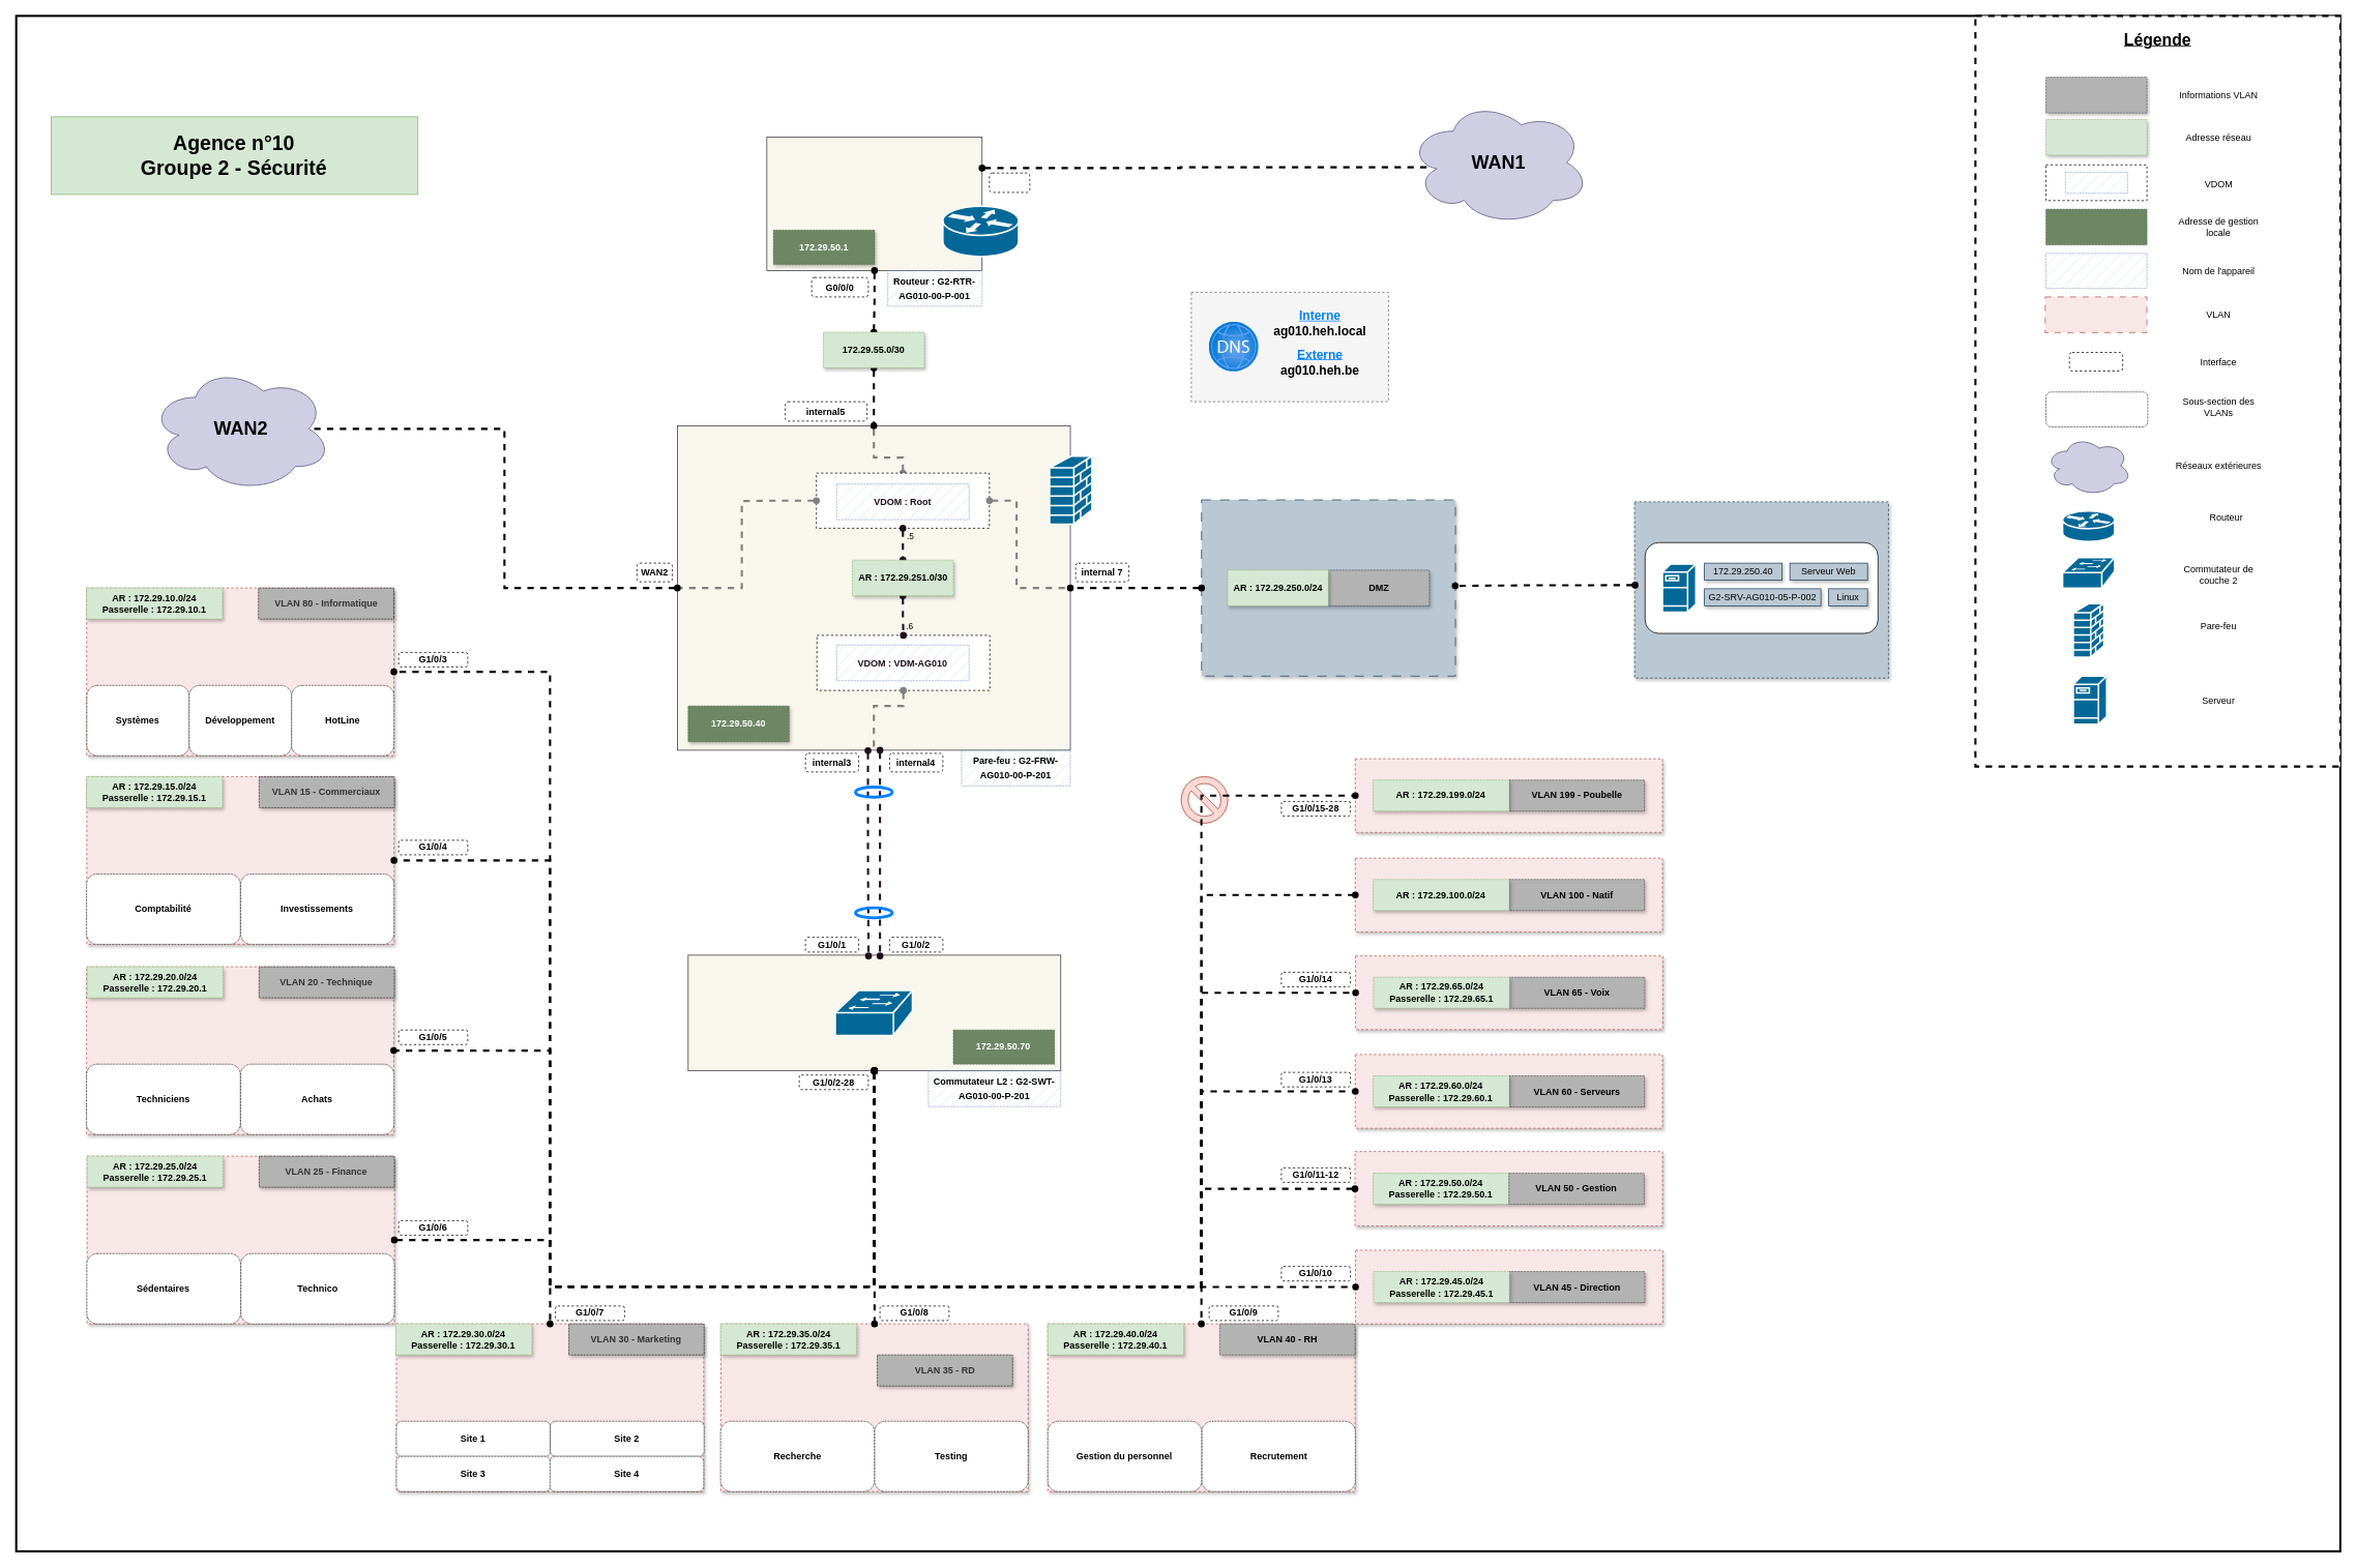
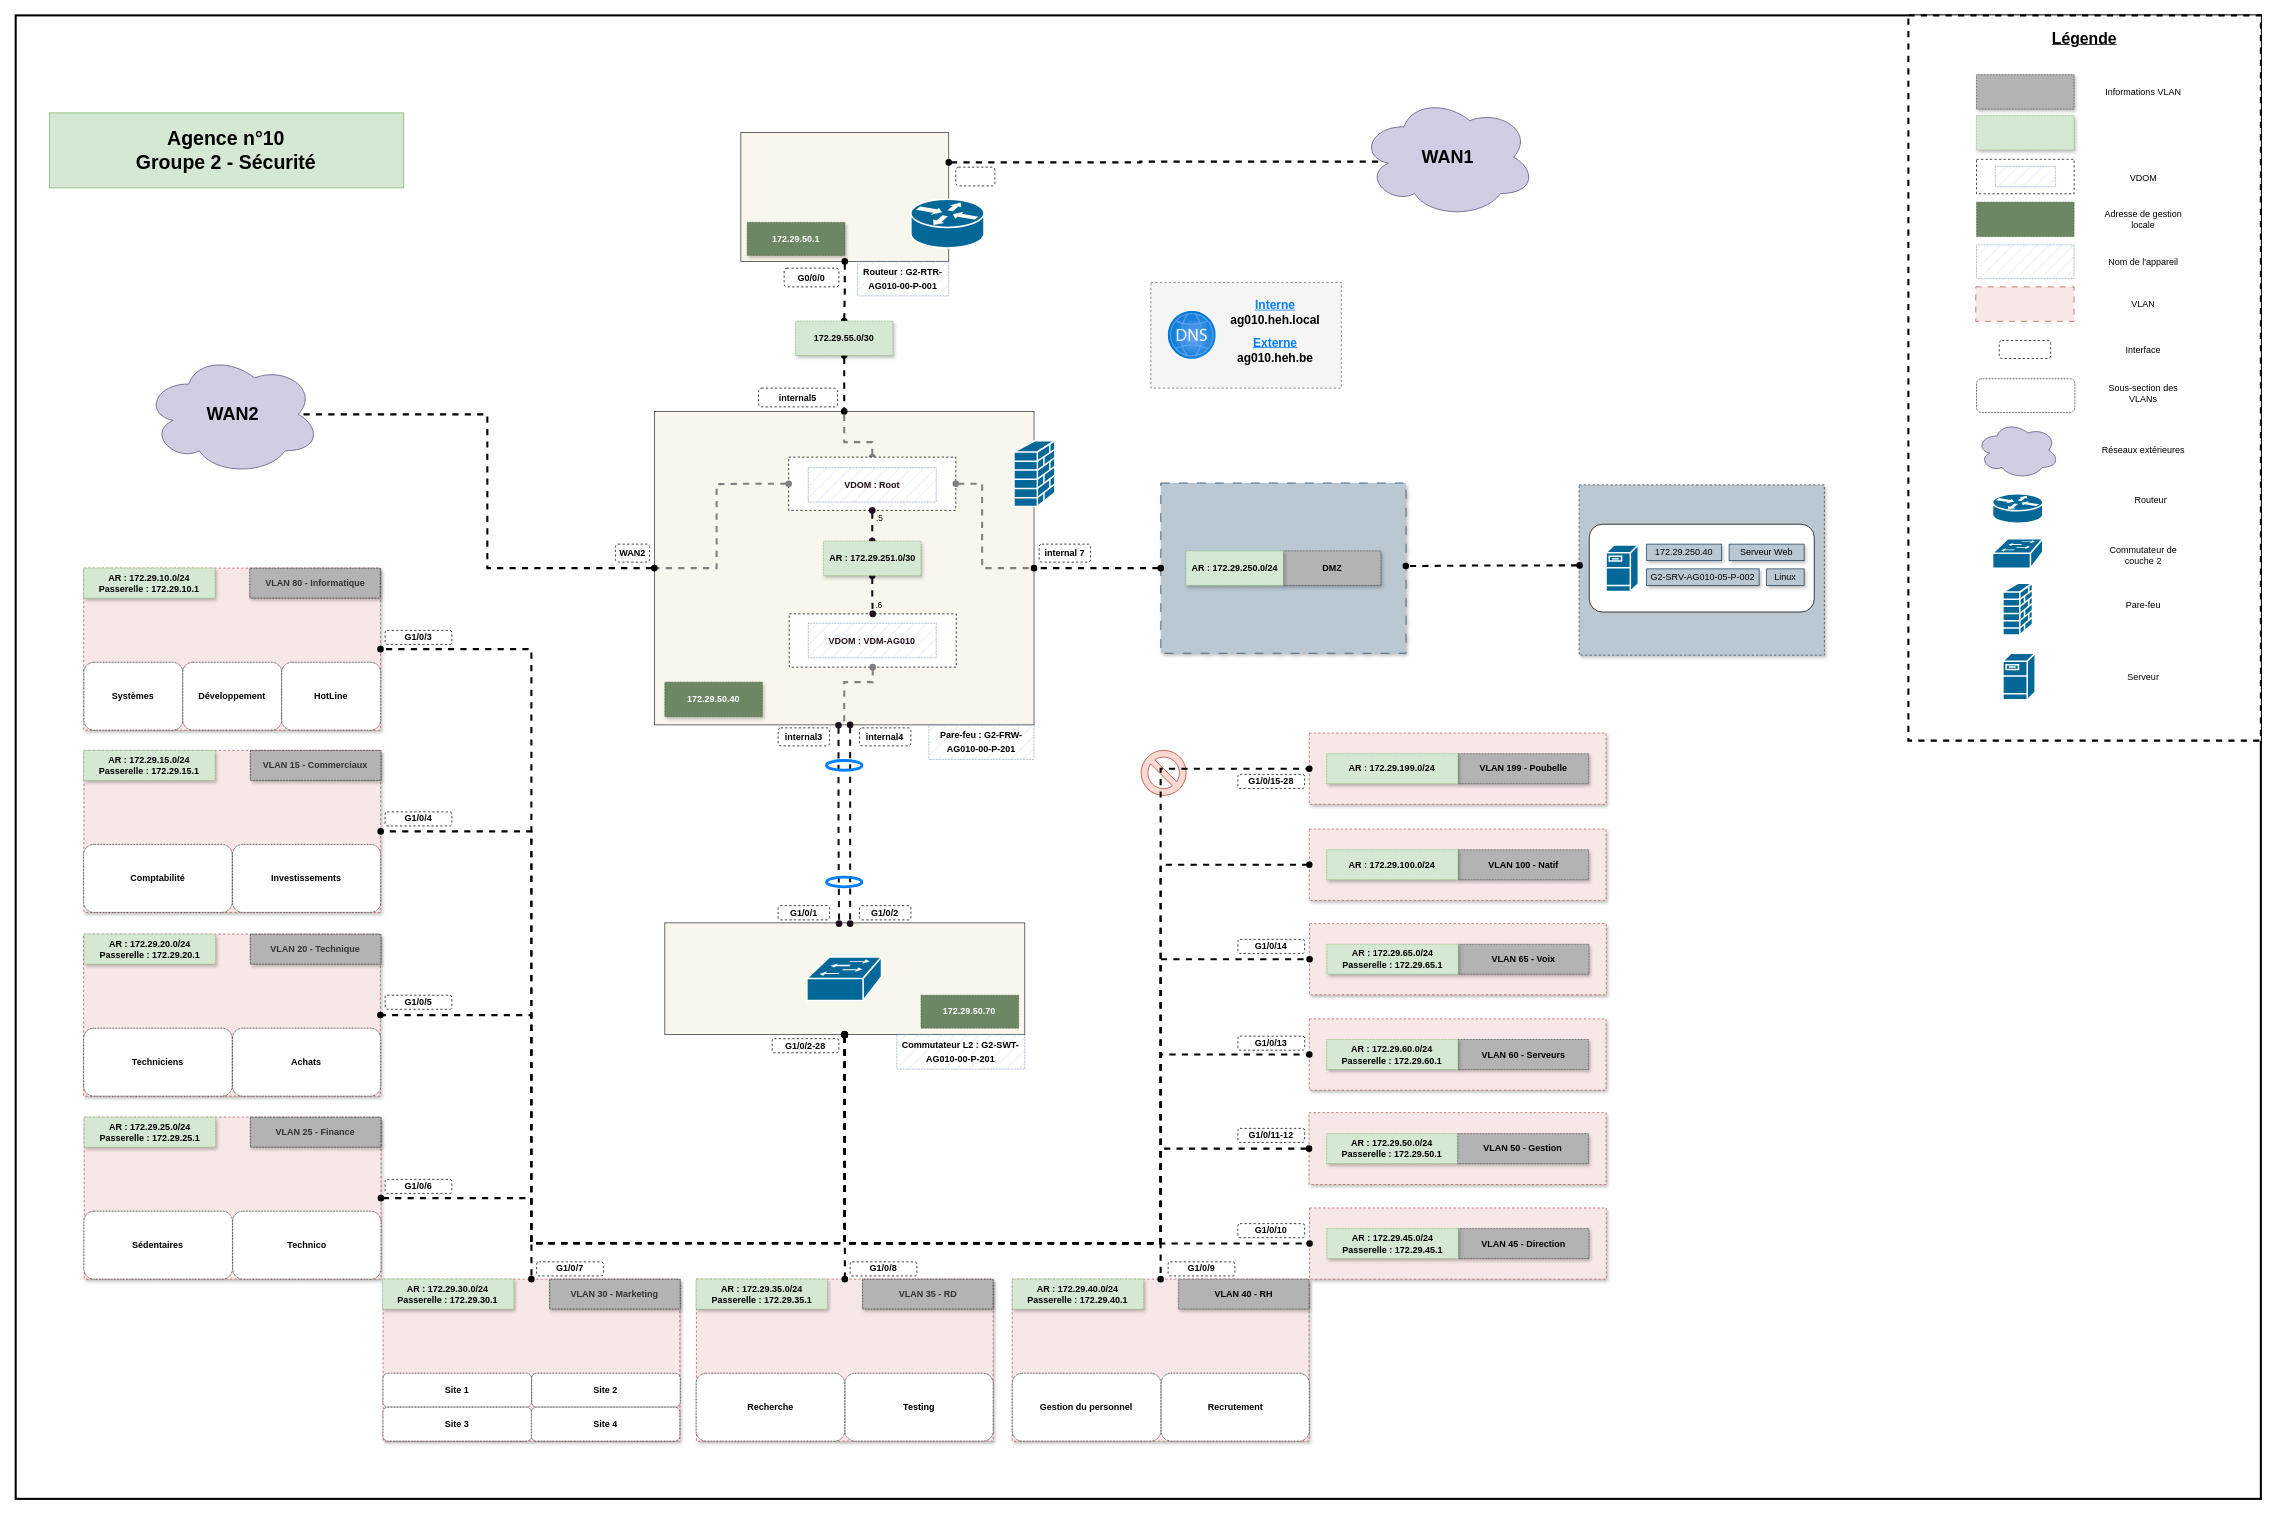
- <mxCell id="82" value="Adresse réseau" style="rounded=0;whiteSpace=wrap;html=1;dashed=1;dashPattern=1 1;strokeColor=none;" parent="1" vertex="1"><mxGeometry x="2792" y="154.39" width="131.11" height="45" as="geometry" /></mxCell>
- <mxCell id="33" value="&lt;b&gt;VLAN 35 - RD&lt;/b&gt;" style="rounded=0;whiteSpace=wrap;html=1;fillColor=#B3B3B3;strokeColor=#000000;dashed=1;dashPattern=1 1;fontColor=#333333;shadow=1;" parent="1" vertex="1"><mxGeometry x="1129.58" y="1745" width="174.16" height="40" as="geometry" /></mxCell>
+ <mxCell id="33" value="&lt;b&gt;VLAN 35 - RD&lt;/b&gt;" style="rounded=0;whiteSpace=wrap;html=1;fillColor=#B3B3B3;strokeColor=#000000;dashed=1;dashPattern=1 1;fontColor=#333333;shadow=1;" parent="1" vertex="1"><mxGeometry x="1149.58" y="1705" width="174.16" height="40" as="geometry" /></mxCell>
